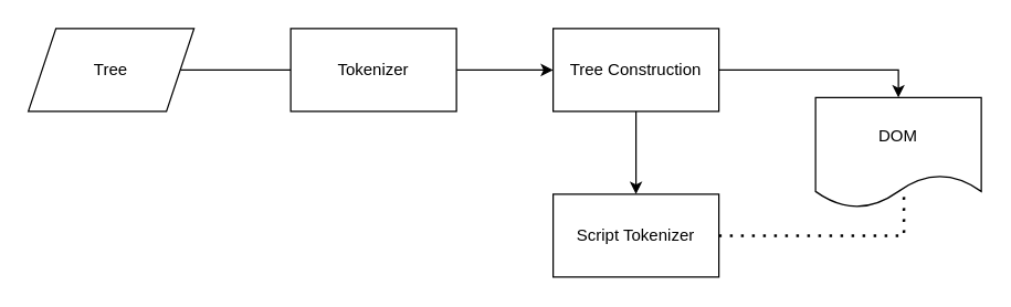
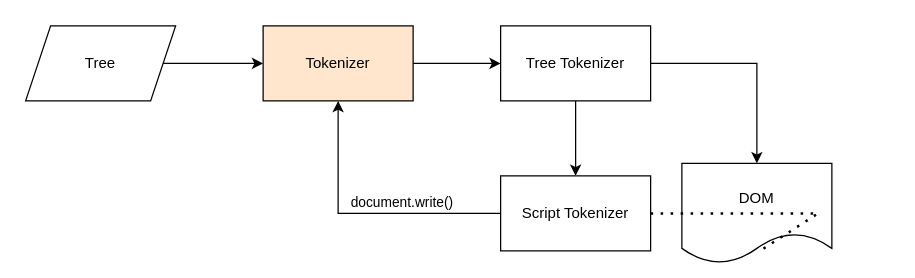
- <mxCell id="2" style="edgeStyle=orthogonalEdgeStyle;rounded=0;orthogonalLoop=1;jettySize=auto;html=1;exitX=1;exitY=0.5;exitDx=0;exitDy=0;entryX=0;entryY=0.5;entryDx=0;entryDy=0;endArrow=none;" edge="1" parent="1" source="3" target="5"><mxGeometry relative="1" as="geometry" /></mxCell>
+ <mxCell id="2" style="edgeStyle=orthogonalEdgeStyle;rounded=0;orthogonalLoop=1;jettySize=auto;html=1;exitX=1;exitY=0.5;exitDx=0;exitDy=0;entryX=0;entryY=0.5;entryDx=0;entryDy=0;" edge="1" parent="1" source="3" target="5"><mxGeometry relative="1" as="geometry" /></mxCell>
- <mxCell id="5" value="Tokenizer" style="rounded=0;whiteSpace=wrap;html=1;" vertex="1" parent="1"><mxGeometry x="210" y="20" width="120" height="60" as="geometry" /></mxCell>
+ <mxCell id="5" value="Tokenizer" style="rounded=0;whiteSpace=wrap;html=1;fillColor=#ffe6cc;" vertex="1" parent="1"><mxGeometry x="210" y="20" width="120" height="60" as="geometry" /></mxCell>
- <mxCell id="8" value="Tree Construction" style="rounded=0;whiteSpace=wrap;html=1;" vertex="1" parent="1"><mxGeometry x="400" y="20" width="120" height="60" as="geometry" /></mxCell>
+ <mxCell id="8" value="Tree Tokenizer" style="rounded=0;whiteSpace=wrap;html=1;" vertex="1" parent="1"><mxGeometry x="400" y="20" width="120" height="60" as="geometry" /></mxCell>
- <mxCell id="9" value="DOM" style="shape=document;whiteSpace=wrap;html=1;boundedLbl=1;" vertex="1" parent="1"><mxGeometry x="590" y="70" width="120" height="80" as="geometry" /></mxCell>
+ <mxCell id="9" value="DOM" style="shape=document;whiteSpace=wrap;html=1;boundedLbl=1;" vertex="1" parent="1"><mxGeometry x="545" y="130" width="120" height="80" as="geometry" /></mxCell>
+ <mxCell id="10" style="edgeStyle=orthogonalEdgeStyle;rounded=0;orthogonalLoop=1;jettySize=auto;html=1;entryX=0.5;entryY=1;entryDx=0;entryDy=0;" edge="1" parent="1" source="12" target="5"><mxGeometry relative="1" as="geometry" /></mxCell>
+ <mxCell id="11" value="document.write()" style="edgeLabel;html=1;align=center;verticalAlign=middle;resizable=0;points=[];" vertex="1" connectable="0" parent="10"><mxGeometry x="-0.145" y="-1" relative="1" as="geometry"><mxPoint x="14" y="-9" as="offset" /></mxGeometry></mxCell>
